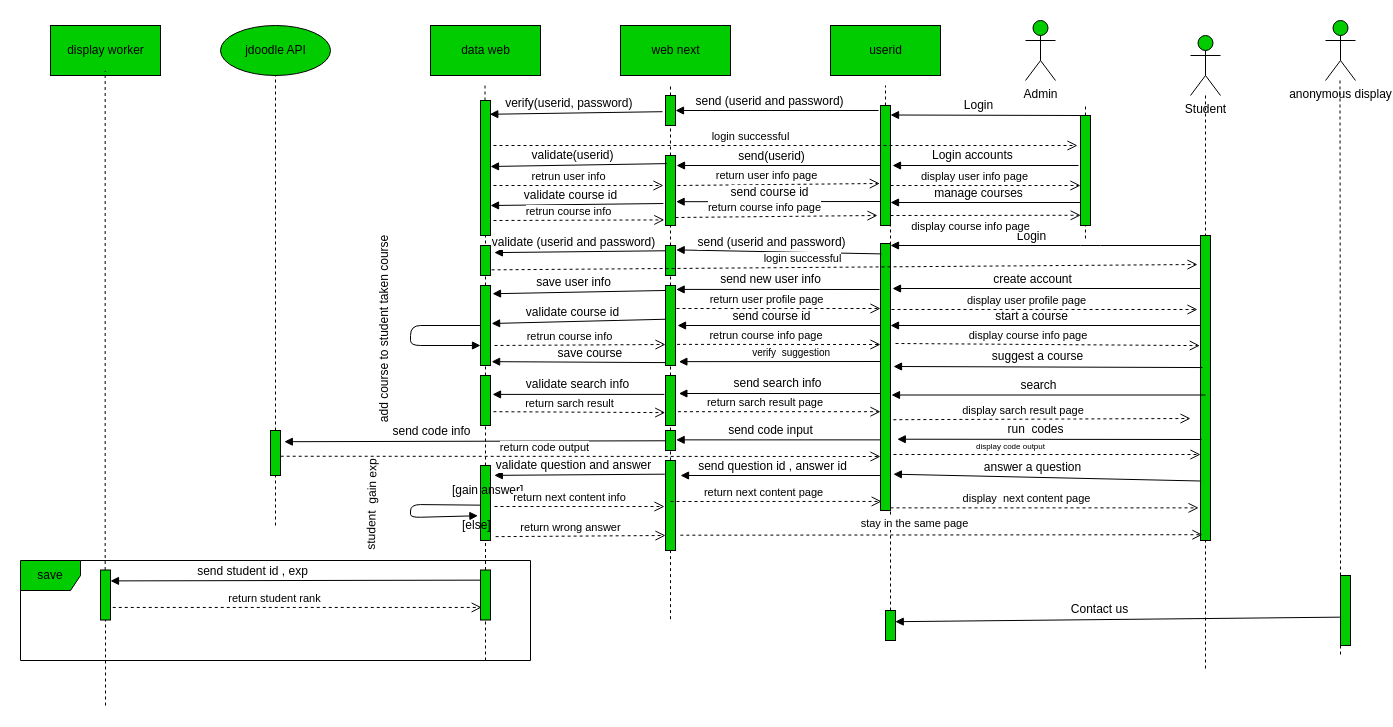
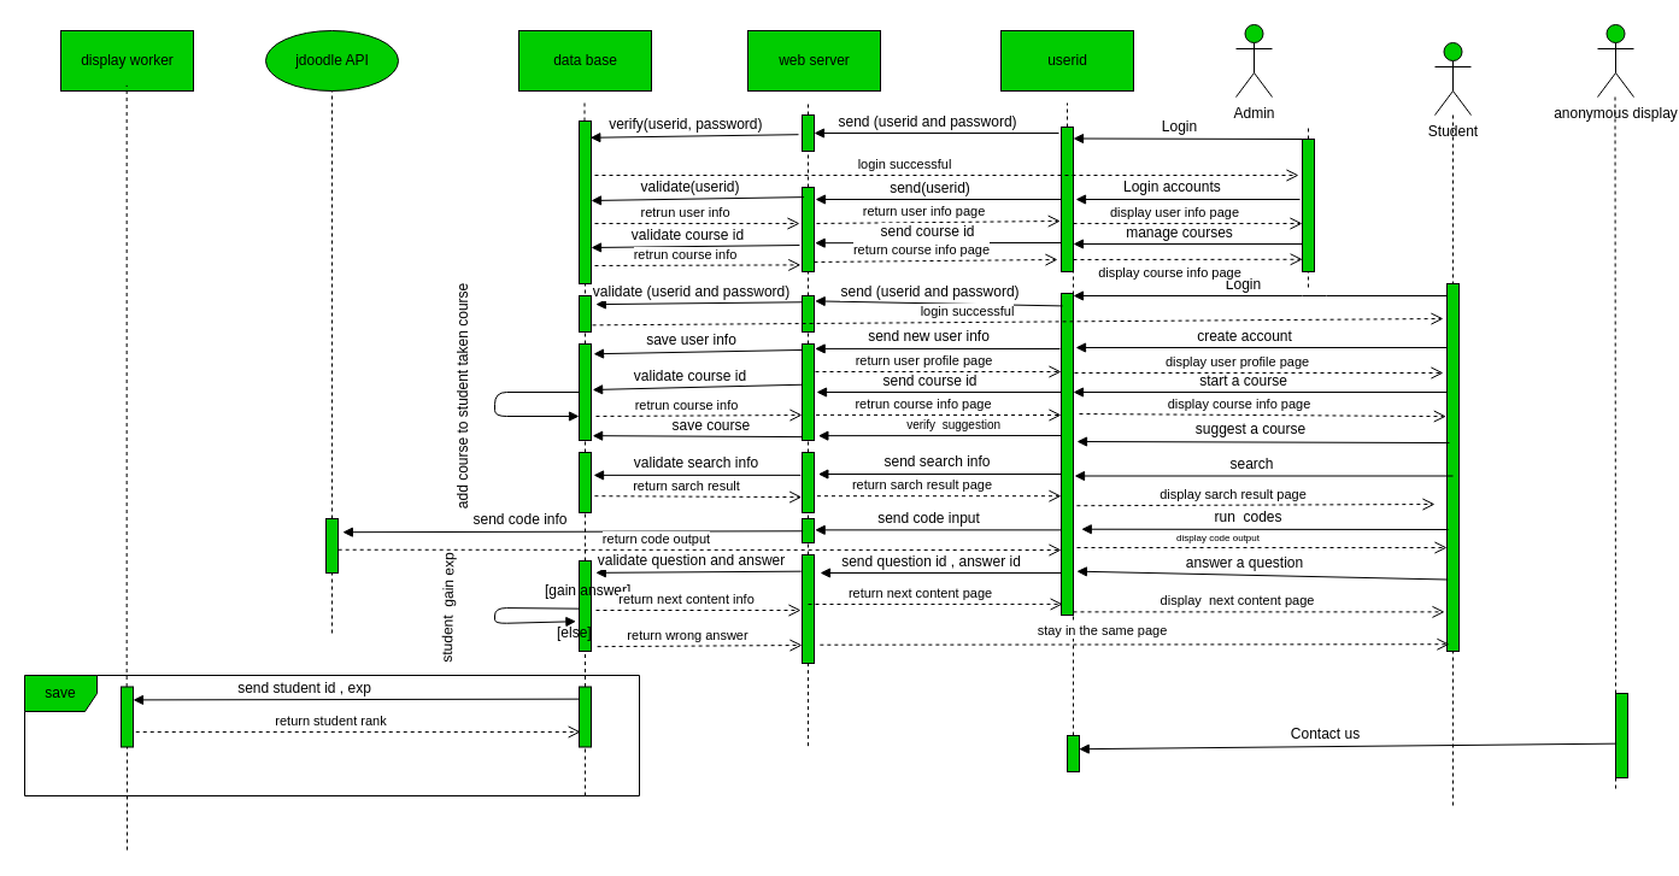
- <mxCell id="38" value="data web" style="html=1;fillColor=#00CC00;" vertex="1" parent="1"><mxGeometry x="430" y="25" width="110" height="50" as="geometry" /></mxCell>
+ <mxCell id="38" value="data base" style="html=1;fillColor=#00CC00;" vertex="1" parent="1"><mxGeometry x="430" y="25" width="110" height="50" as="geometry" /></mxCell>
- <mxCell id="35" value="web next&lt;br&gt;" style="html=1;fillColor=#00CC00;" vertex="1" parent="1"><mxGeometry x="620" y="25" width="110" height="50" as="geometry" /></mxCell>
+ <mxCell id="35" value="web server&lt;br&gt;" style="html=1;fillColor=#00CC00;" vertex="1" parent="1"><mxGeometry x="620" y="25" width="110" height="50" as="geometry" /></mxCell>
